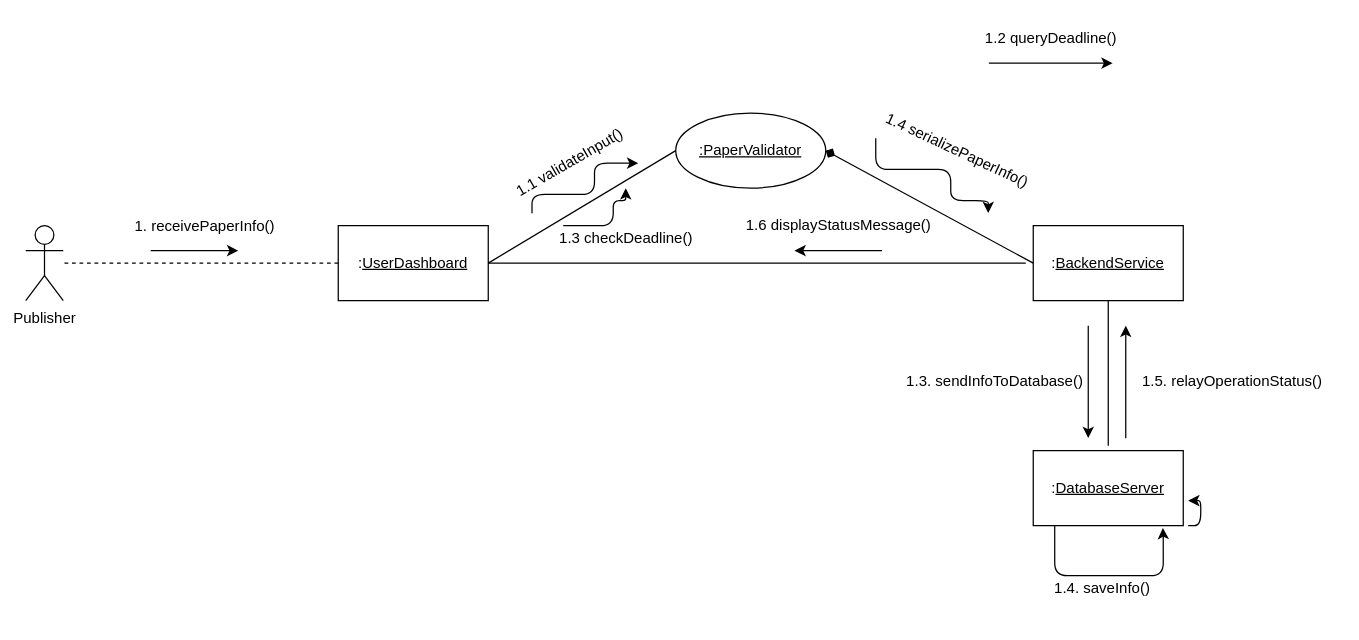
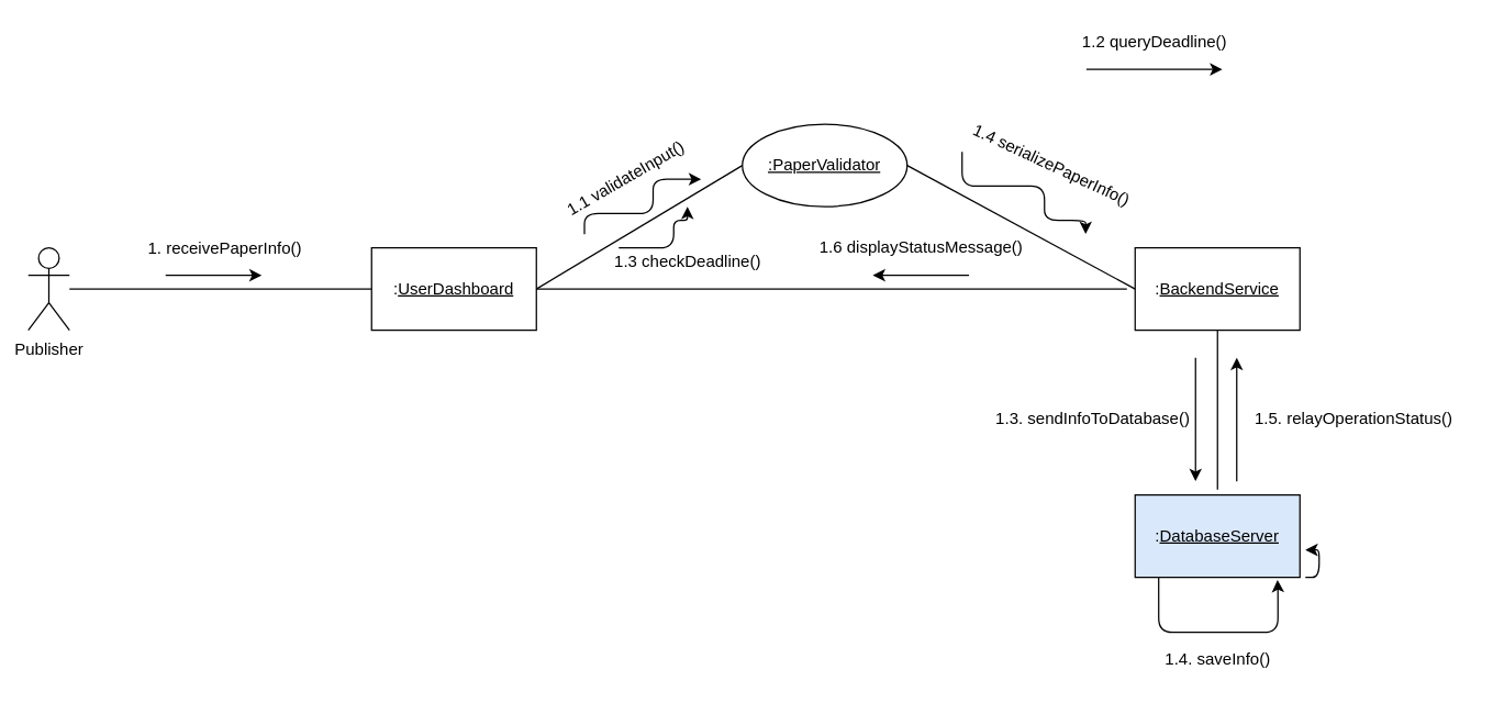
- <mxCell id="9" value="" style="endArrow=diamond;html=1;exitX=0;exitY=0.5;exitDx=0;exitDy=0;entryX=1;entryY=0.5;entryDx=0;entryDy=0;" parent="1" source="10" target="4" edge="1"><mxGeometry width="50" height="50" relative="1" as="geometry"><mxPoint x="460" y="270" as="sourcePoint" /><mxPoint x="510" y="220" as="targetPoint" /></mxGeometry></mxCell>
+ <mxCell id="9" value="" style="endArrow=none;html=1;exitX=0;exitY=0.5;exitDx=0;exitDy=0;entryX=1;entryY=0.5;entryDx=0;entryDy=0;" parent="1" source="10" target="4" edge="1"><mxGeometry width="50" height="50" relative="1" as="geometry"><mxPoint x="460" y="270" as="sourcePoint" /><mxPoint x="510" y="220" as="targetPoint" /></mxGeometry></mxCell>
- <mxCell id="6" value="" style="endArrow=none;html=1;exitX=0;exitY=0.5;exitDx=0;exitDy=0;dashed=1;" parent="1" source="2" target="3" edge="1"><mxGeometry width="50" height="50" relative="1" as="geometry"><mxPoint x="380" y="260" as="sourcePoint" /><mxPoint x="430" y="210" as="targetPoint" /><Array as="points" /></mxGeometry></mxCell>
+ <mxCell id="6" value="" style="endArrow=none;html=1;exitX=0;exitY=0.5;exitDx=0;exitDy=0;" parent="1" source="2" target="3" edge="1"><mxGeometry width="50" height="50" relative="1" as="geometry"><mxPoint x="380" y="260" as="sourcePoint" /><mxPoint x="430" y="210" as="targetPoint" /><Array as="points" /></mxGeometry></mxCell>
- <mxCell id="5" value=":&lt;u&gt;DatabaseServer&lt;br&gt;&lt;/u&gt;" style="rounded=0;whiteSpace=wrap;html=1;" parent="1" vertex="1"><mxGeometry x="826" y="360" width="120" height="60" as="geometry" /></mxCell>
+ <mxCell id="5" value=":&lt;u&gt;DatabaseServer&lt;br&gt;&lt;/u&gt;" style="rounded=0;whiteSpace=wrap;html=1;fillColor=#dae8fc;" parent="1" vertex="1"><mxGeometry x="826" y="360" width="120" height="60" as="geometry" /></mxCell>
- <mxCell id="22" value="1.4. saveInfo()" style="text;html=1;align=center;verticalAlign=middle;resizable=0;points=[];autosize=1;" parent="1" vertex="1"><mxGeometry x="836" y="460" width="90" height="20" as="geometry" /></mxCell>
+ <mxCell id="22" value="1.4. saveInfo()" style="text;html=1;align=center;verticalAlign=middle;resizable=0;points=[];autosize=1;" parent="1" vertex="1"><mxGeometry x="841" y="470" width="90" height="20" as="geometry" /></mxCell>
